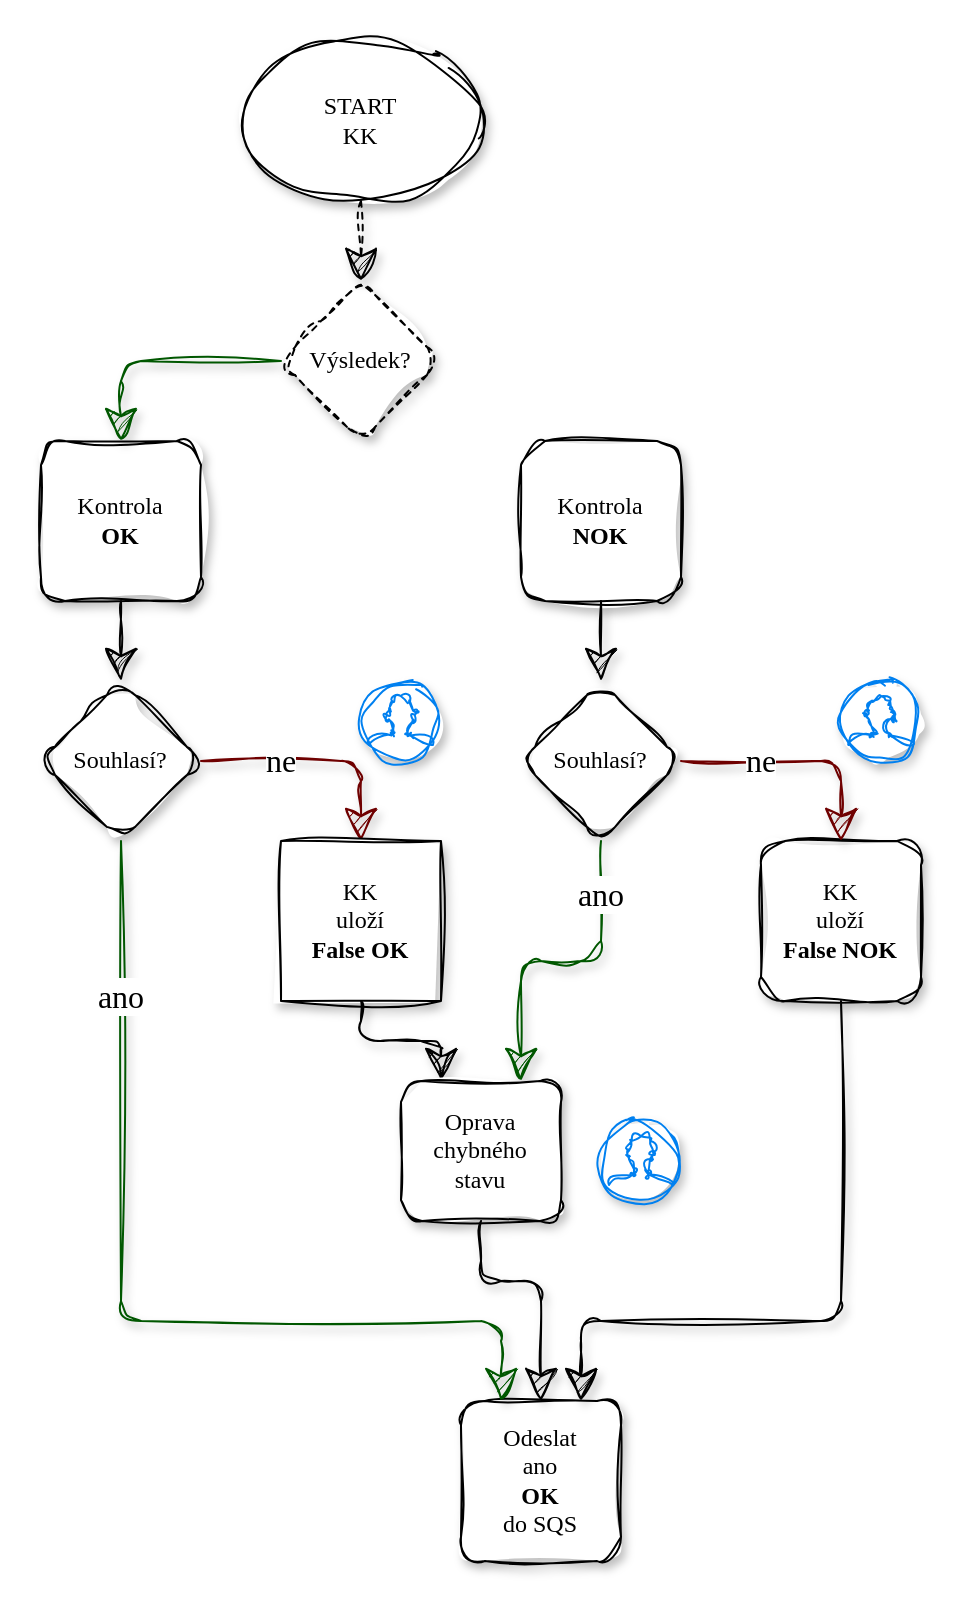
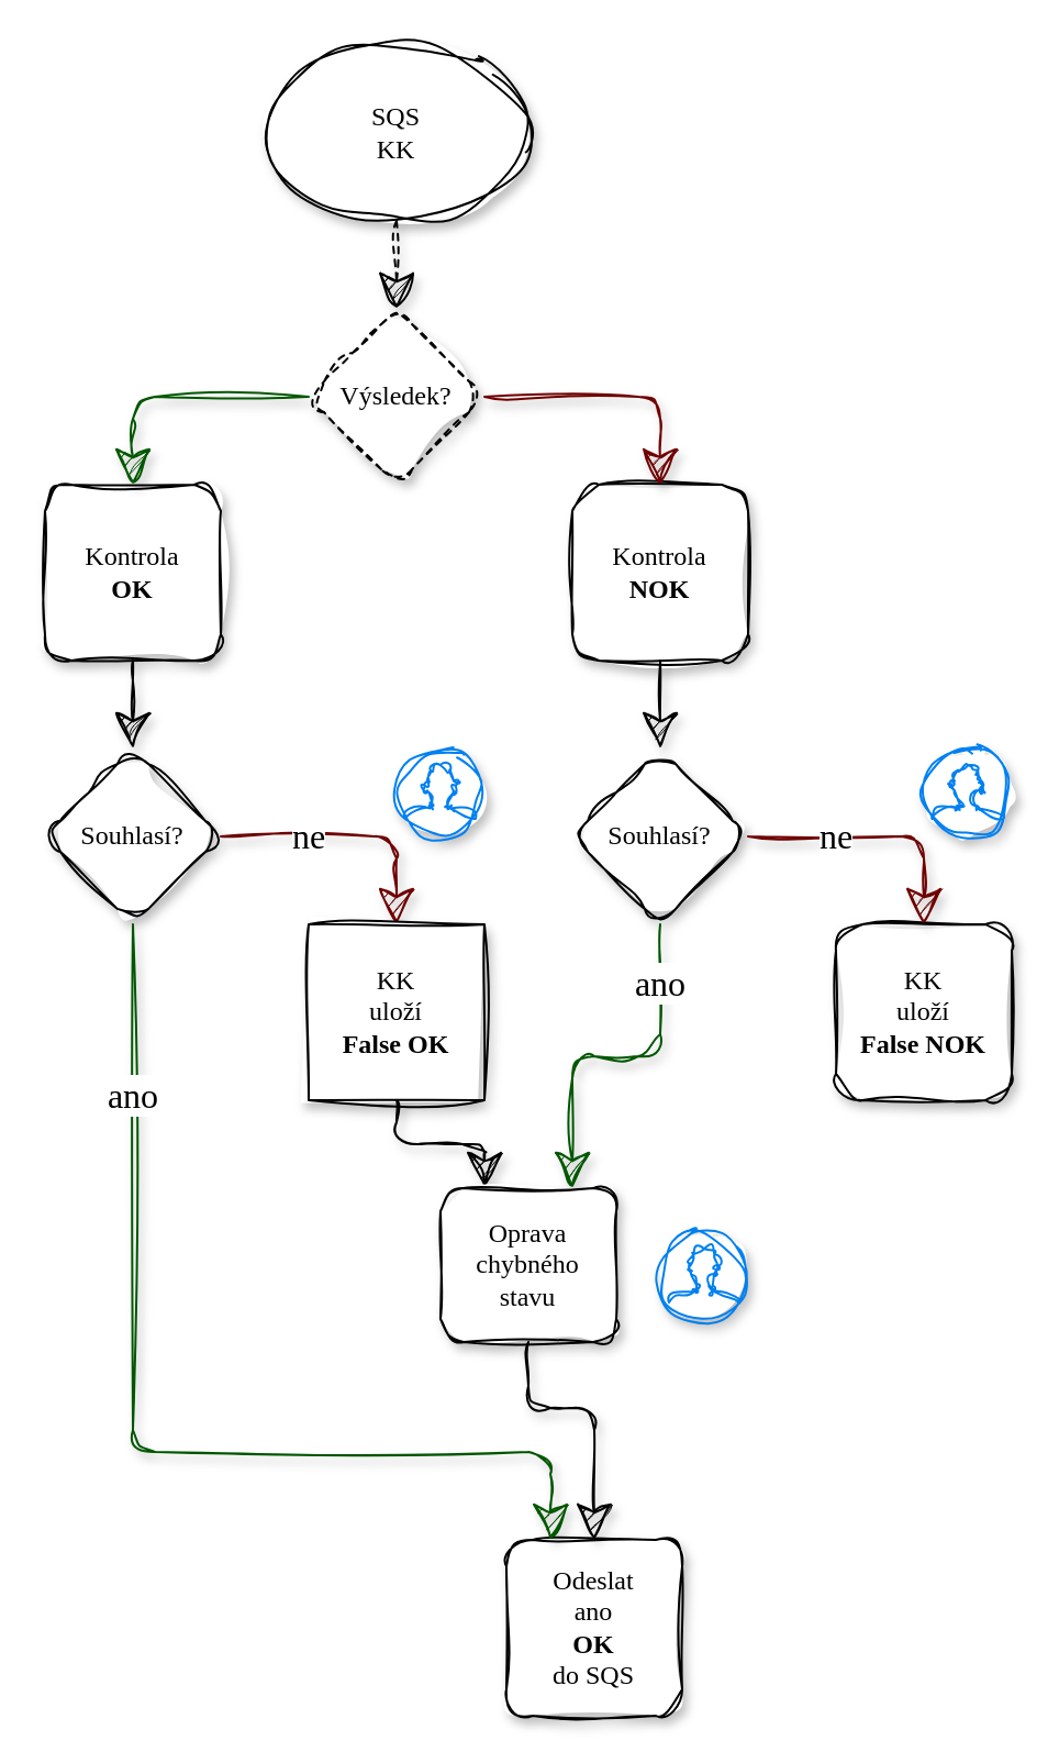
- <mxCell id="11" value="&lt;div&gt;START&lt;/div&gt;&lt;div&gt;KK&lt;/div&gt;" style="ellipse;whiteSpace=wrap;html=1;fontFamily=Architects Daughter;fontSource=https%3A%2F%2Ffonts.googleapis.com%2Fcss%3Ffamily%3DArchitects%2BDaughter;sketch=1;curveFitting=1;jiggle=2;shadow=1;" parent="1" vertex="1"><mxGeometry x="120" y="20" width="120" height="80" as="geometry" /></mxCell>
+ <mxCell id="11" value="&lt;div&gt;SQS&lt;/div&gt;&lt;div&gt;KK&lt;/div&gt;" style="ellipse;whiteSpace=wrap;html=1;fontFamily=Architects Daughter;fontSource=https%3A%2F%2Ffonts.googleapis.com%2Fcss%3Ffamily%3DArchitects%2BDaughter;sketch=1;curveFitting=1;jiggle=2;shadow=1;" parent="1" vertex="1"><mxGeometry x="120" y="20" width="120" height="80" as="geometry" /></mxCell>
+ <mxCell id="15" value="" style="endArrow=classic;html=1;rounded=1;fontFamily=Architects Daughter;fontSource=https%3A%2F%2Ffonts.googleapis.com%2Fcss%3Ffamily%3DArchitects%2BDaughter;fontSize=16;startSize=14;endSize=14;sourcePerimeterSpacing=8;targetPerimeterSpacing=8;exitX=1;exitY=0.5;exitDx=0;exitDy=0;entryX=0.5;entryY=0;entryDx=0;entryDy=0;edgeStyle=orthogonalEdgeStyle;curved=0;sketch=1;curveFitting=1;jiggle=2;fillColor=#a20025;strokeColor=#6F0000;shadow=1;" parent="1" source="13" target="14" edge="1"><mxGeometry width="50" height="50" relative="1" as="geometry"><mxPoint x="170" y="390" as="sourcePoint" /><mxPoint x="340" y="230" as="targetPoint" /></mxGeometry></mxCell>
- <mxCell id="22" value="" style="endArrow=classic;html=1;rounded=1;fontFamily=Architects Daughter;fontSource=https%3A%2F%2Ffonts.googleapis.com%2Fcss%3Ffamily%3DArchitects%2BDaughter;fontSize=16;startSize=14;endSize=14;sourcePerimeterSpacing=8;targetPerimeterSpacing=8;exitX=0.5;exitY=1;exitDx=0;exitDy=0;entryX=0.75;entryY=0;entryDx=0;entryDy=0;edgeStyle=orthogonalEdgeStyle;curved=0;sketch=1;curveFitting=1;jiggle=2;shadow=1;" parent="1" source="20" target="5" edge="1"><mxGeometry width="50" height="50" relative="1" as="geometry"><mxPoint x="230" y="610" as="sourcePoint" /><mxPoint x="580" y="540" as="targetPoint" /><Array as="points"><mxPoint x="420" y="660" /><mxPoint x="290" y="660" /></Array></mxGeometry></mxCell>
